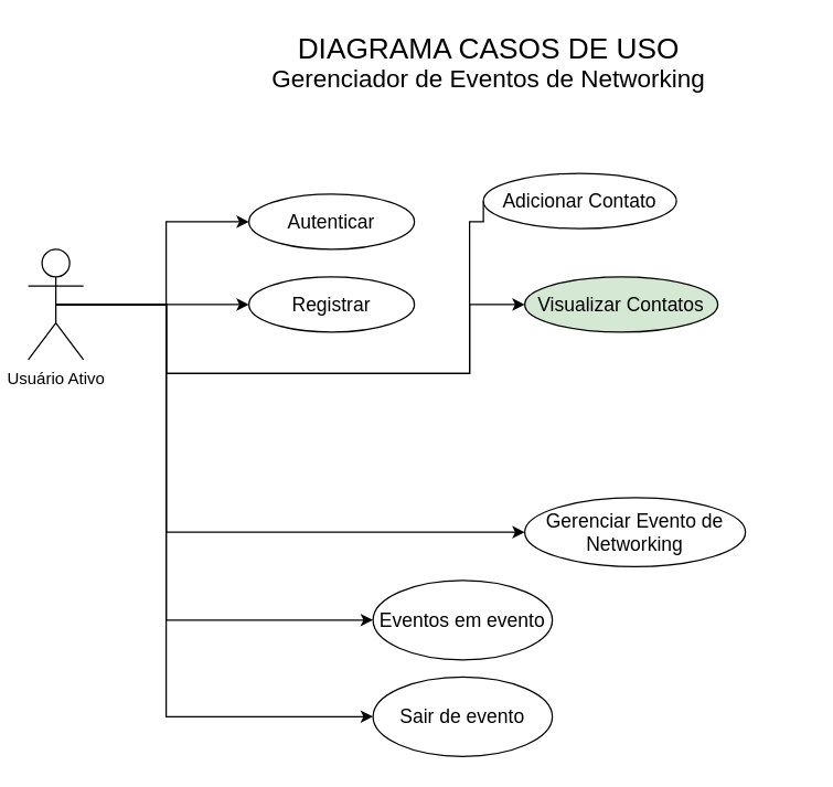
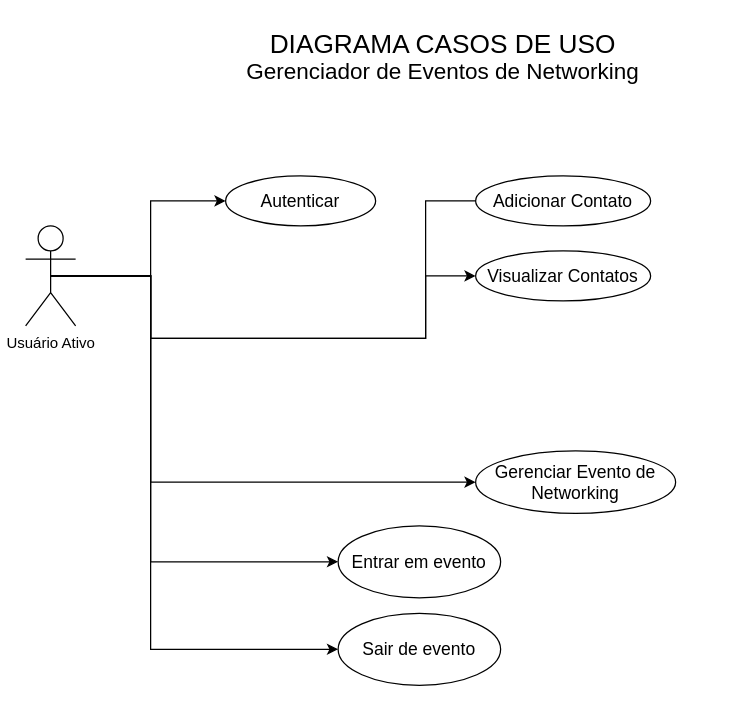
- <mxCell id="13" value="&lt;font style=&quot;font-size: 14px;&quot;&gt;Adicionar Contato&lt;/font&gt;" style="ellipse;whiteSpace=wrap;html=1;" parent="1" vertex="1"><mxGeometry x="350" y="125" width="140" height="40" as="geometry" /></mxCell>
+ <mxCell id="13" value="&lt;font style=&quot;font-size: 14px;&quot;&gt;Adicionar Contato&lt;/font&gt;" style="ellipse;whiteSpace=wrap;html=1;" parent="1" vertex="1"><mxGeometry x="380" y="140" width="140" height="40" as="geometry" /></mxCell>
- <mxCell id="4" style="edgeStyle=orthogonalEdgeStyle;rounded=0;orthogonalLoop=1;jettySize=auto;html=1;exitX=0.5;exitY=0.5;exitDx=0;exitDy=0;exitPerimeter=0;entryX=0;entryY=0.5;entryDx=0;entryDy=0;" parent="1" source="10" target="12" edge="1"><mxGeometry relative="1" as="geometry" /></mxCell>
- <mxCell id="12" value="&lt;font style=&quot;font-size: 14px;&quot;&gt;Registrar&lt;/font&gt;" style="ellipse;whiteSpace=wrap;html=1;" parent="1" vertex="1"><mxGeometry x="180" y="200" width="120" height="40" as="geometry" /></mxCell>
- <mxCell id="14" value="&lt;font style=&quot;font-size: 14px;&quot;&gt;Visualizar Contatos&lt;/font&gt;" style="ellipse;whiteSpace=wrap;html=1;fillColor=#d5e8d4;" parent="1" vertex="1"><mxGeometry x="380" y="200" width="140" height="40" as="geometry" /></mxCell>
+ <mxCell id="14" value="&lt;font style=&quot;font-size: 14px;&quot;&gt;Visualizar Contatos&lt;/font&gt;" style="ellipse;whiteSpace=wrap;html=1;" parent="1" vertex="1"><mxGeometry x="380" y="200" width="140" height="40" as="geometry" /></mxCell>
- <mxCell id="16" value="&lt;span style=&quot;font-size: 14px;&quot;&gt;Eventos em evento&lt;/span&gt;" style="ellipse;whiteSpace=wrap;html=1;" parent="1" vertex="1"><mxGeometry x="270" y="420" width="130" height="57.5" as="geometry" /></mxCell>
+ <mxCell id="16" value="&lt;span style=&quot;font-size: 14px;&quot;&gt;Entrar em evento&lt;/span&gt;" style="ellipse;whiteSpace=wrap;html=1;" parent="1" vertex="1"><mxGeometry x="270" y="420" width="130" height="57.5" as="geometry" /></mxCell>
